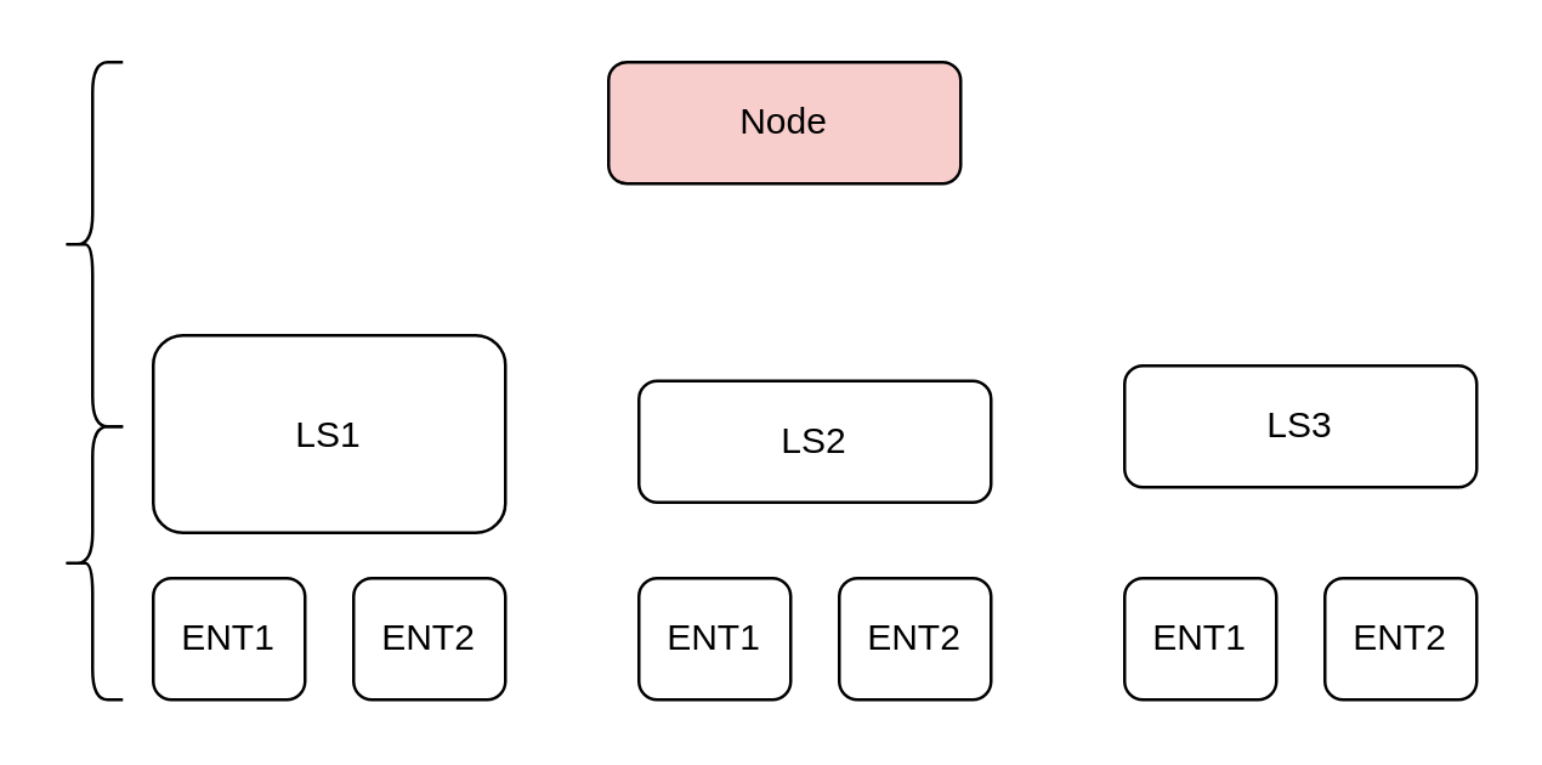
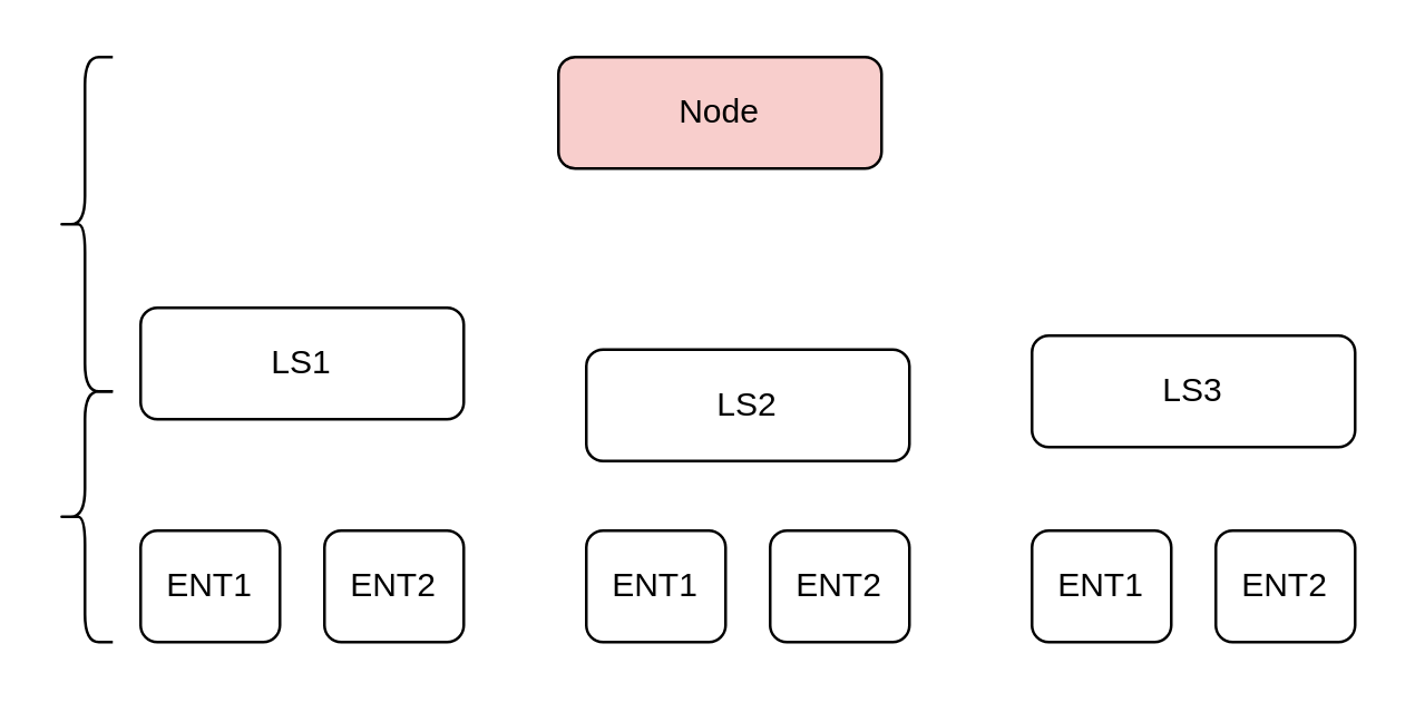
- <mxCell id="3" value="LS1" style="rounded=1;whiteSpace=wrap;html=1;" vertex="1" parent="1"><mxGeometry x="50" y="110" width="116" height="65" as="geometry" /></mxCell>
+ <mxCell id="3" value="LS1" style="rounded=1;whiteSpace=wrap;html=1;" vertex="1" parent="1"><mxGeometry x="50" y="110" width="116" height="40" as="geometry" /></mxCell>
